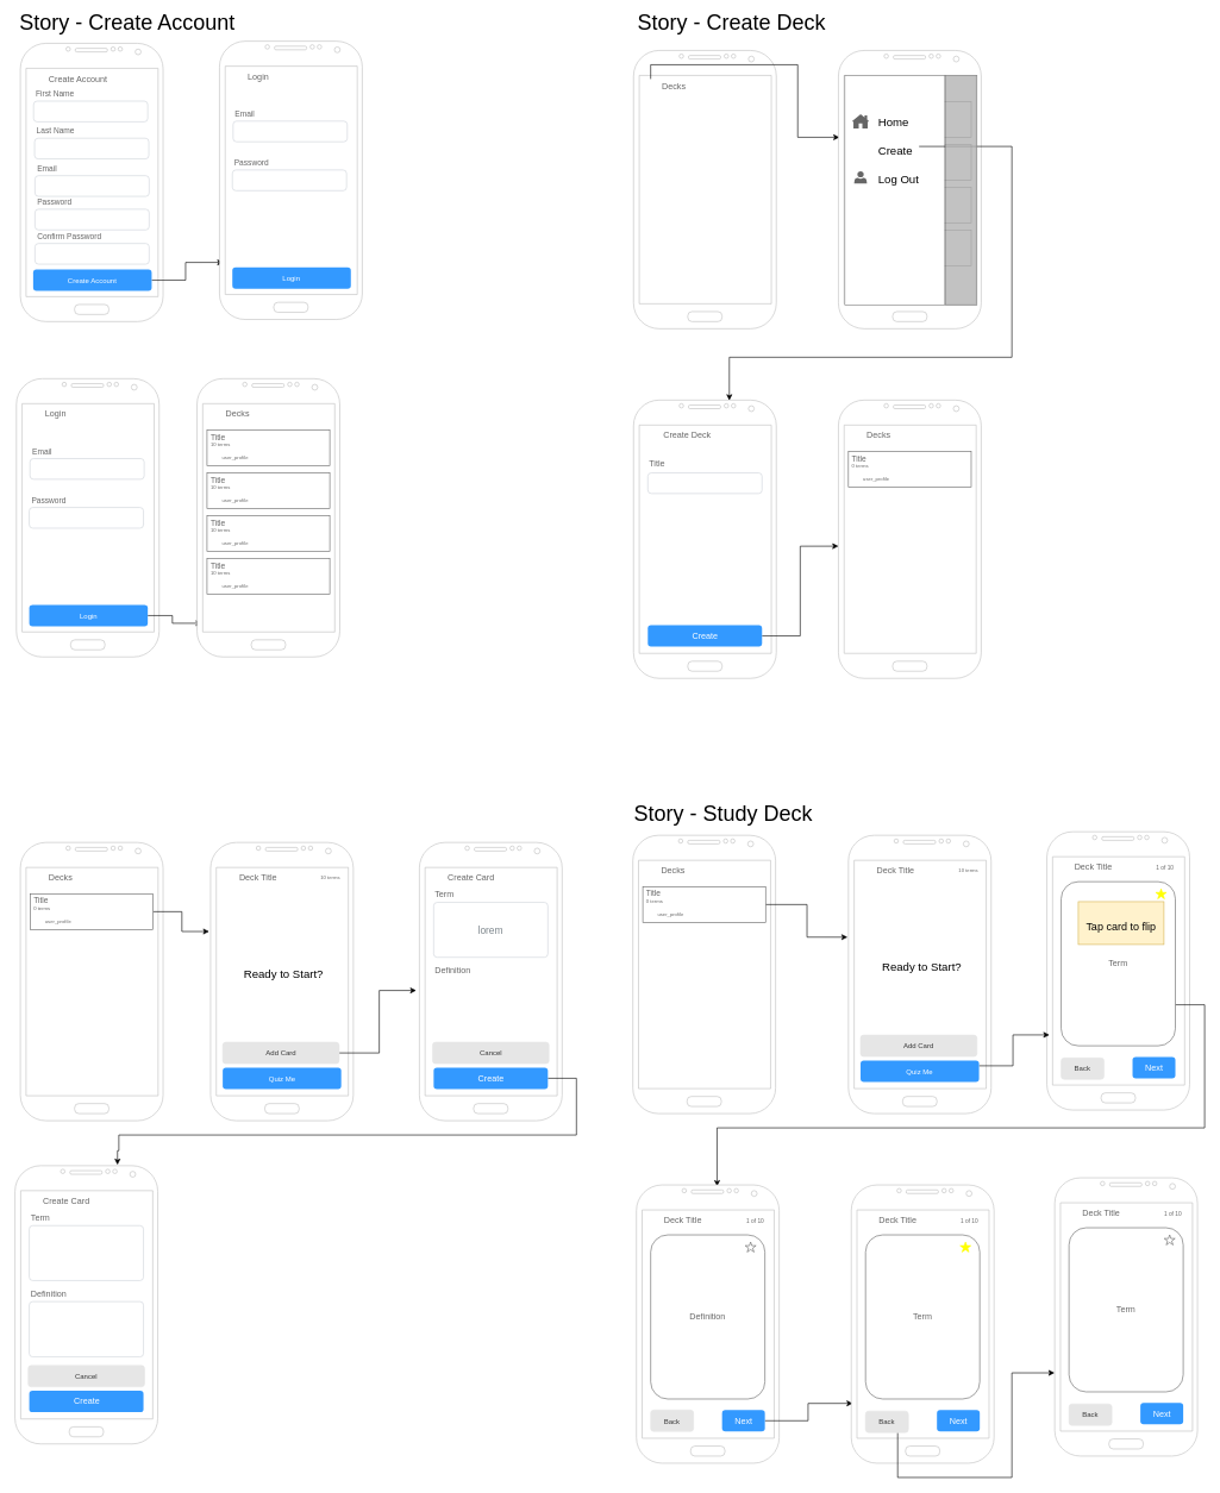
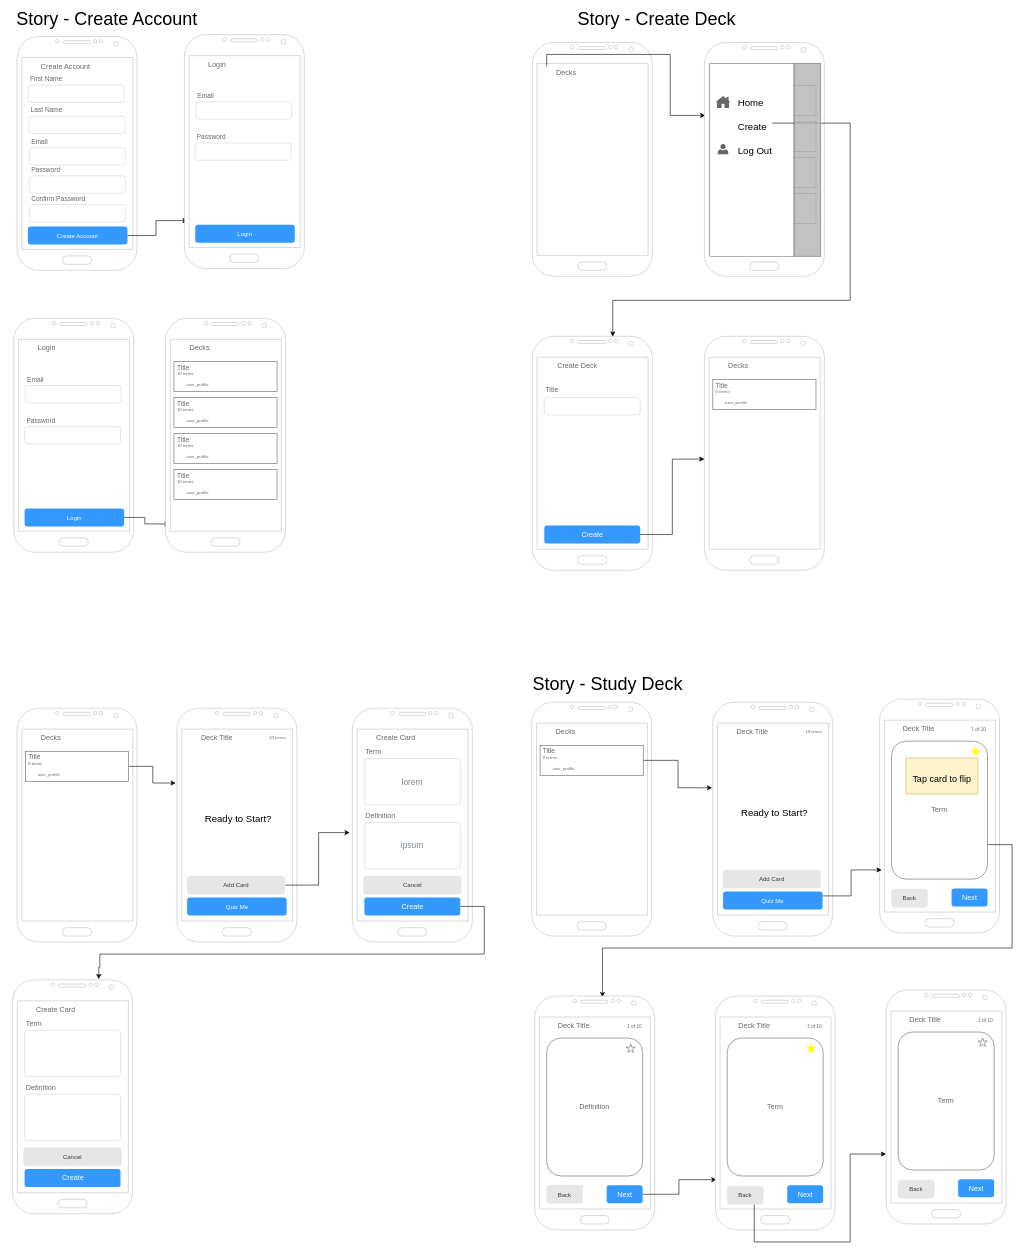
- <mxCell id="58" value="Story - Create Deck" style="text;html=1;strokeColor=none;fillColor=none;align=left;verticalAlign=middle;whiteSpace=wrap;rounded=0;fontSize=30;" vertex="1" parent="1"><mxGeometry x="891" y="20" width="409" height="20" as="geometry" /></mxCell>
+ <mxCell id="58" value="Story - Create Deck" style="text;html=1;strokeColor=none;fillColor=none;align=left;verticalAlign=middle;whiteSpace=wrap;rounded=0;fontSize=30;" vertex="1" parent="1"><mxGeometry x="961" y="20" width="409" height="20" as="geometry" /></mxCell>
+ <mxCell id="134" value="ipsum" style="html=1;shadow=0;dashed=0;shape=mxgraph.bootstrap.rrect;rSize=5;strokeColor=#CED4DA;html=1;whiteSpace=wrap;fillColor=#FFFFFF;fontColor=#7D868C;align=center;spacing=15;fontSize=14;" vertex="1" parent="1"><mxGeometry x="607" y="1370.5" width="160" height="77.5" as="geometry" /></mxCell>
